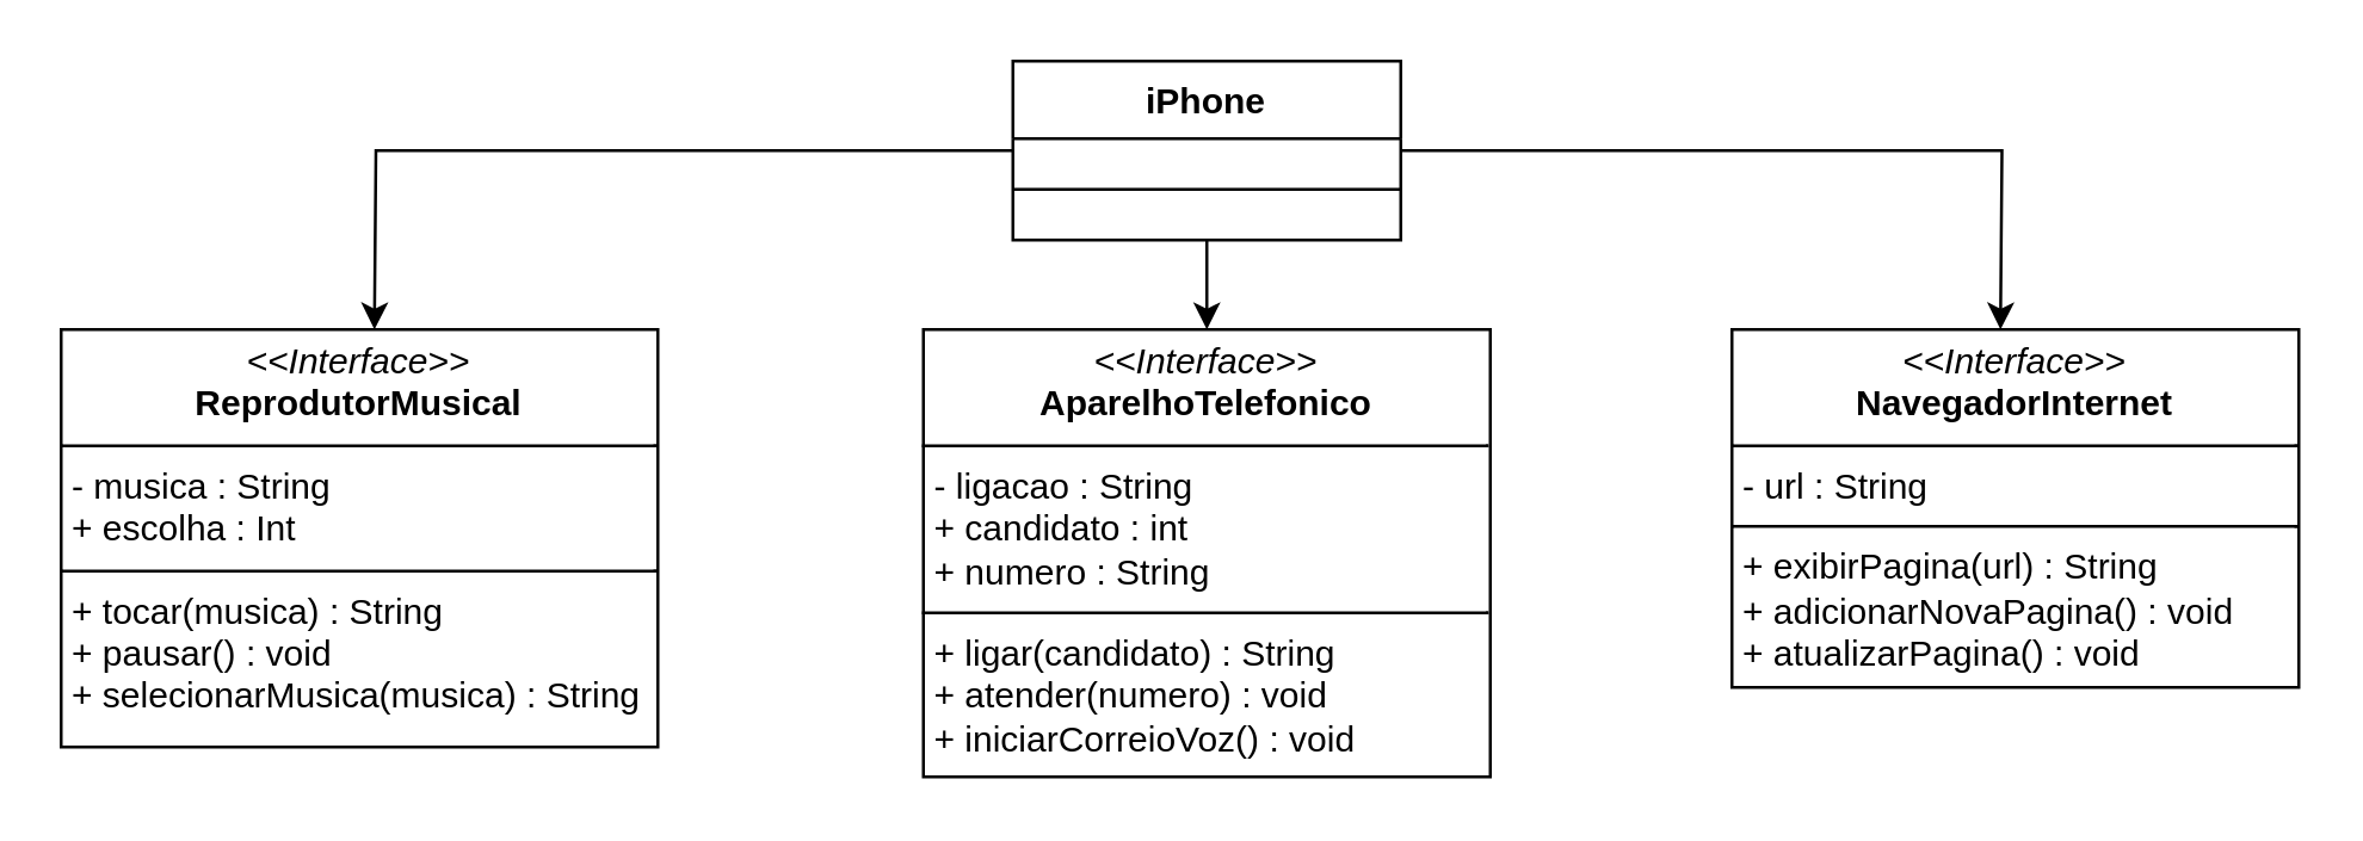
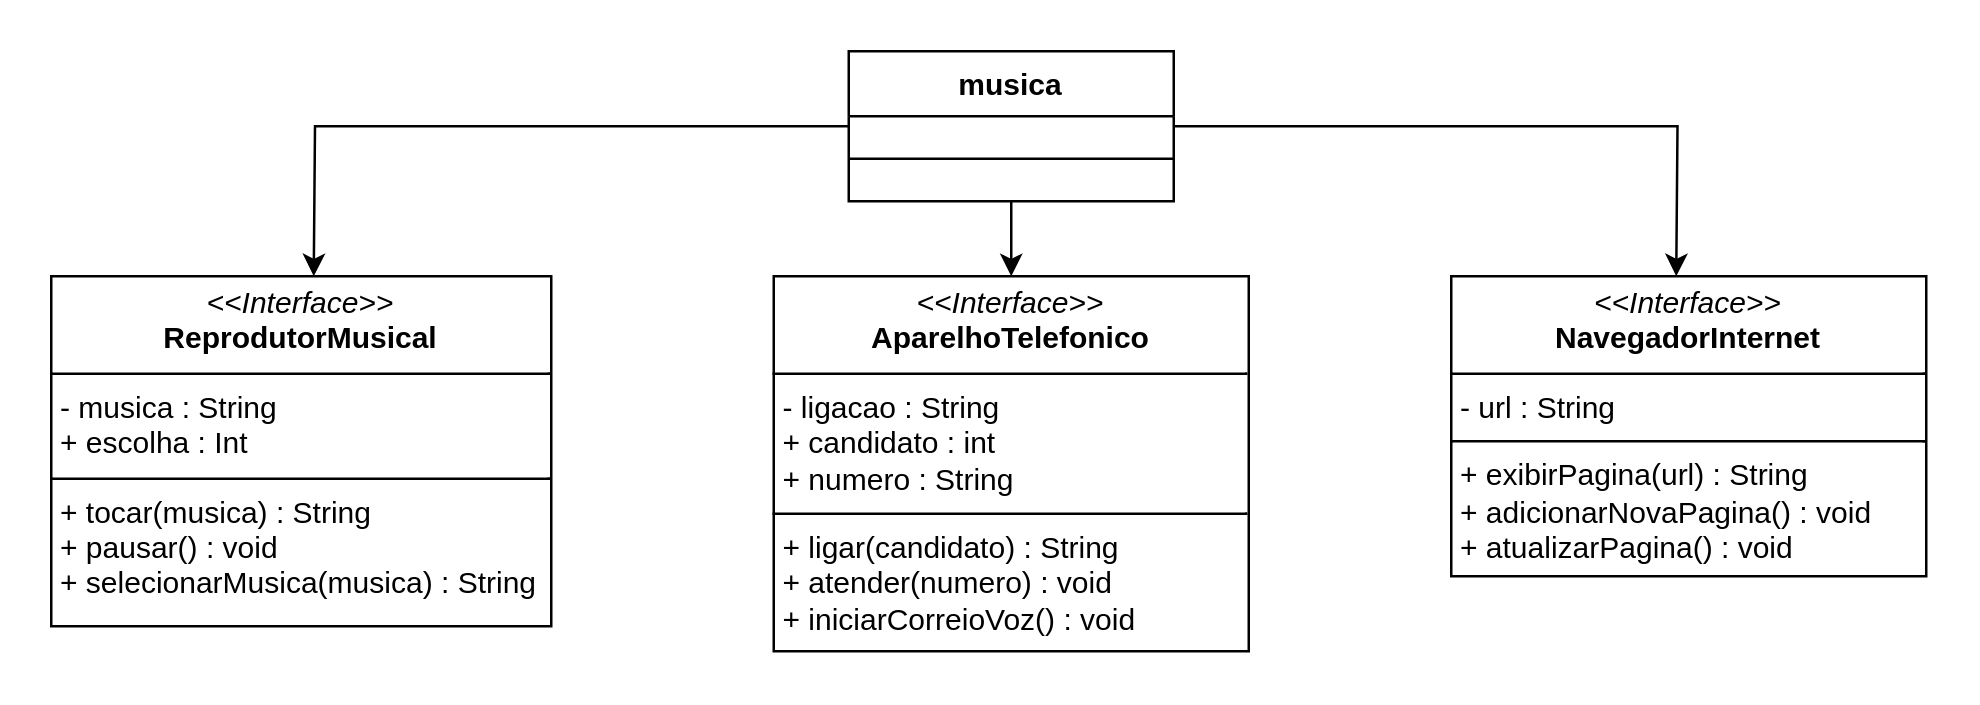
- <mxCell id="5" value="iPhone" style="swimlane;fontStyle=1;align=center;verticalAlign=top;childLayout=stackLayout;horizontal=1;startSize=26;horizontalStack=0;resizeParent=1;resizeParentMax=0;resizeLast=0;collapsible=1;marginBottom=0;whiteSpace=wrap;html=1;" vertex="1" parent="1"><mxGeometry x="339" y="20" width="130" height="60" as="geometry" /></mxCell>
+ <mxCell id="5" value="musica" style="swimlane;fontStyle=1;align=center;verticalAlign=top;childLayout=stackLayout;horizontal=1;startSize=26;horizontalStack=0;resizeParent=1;resizeParentMax=0;resizeLast=0;collapsible=1;marginBottom=0;whiteSpace=wrap;html=1;" vertex="1" parent="1"><mxGeometry x="339" y="20" width="130" height="60" as="geometry" /></mxCell>
